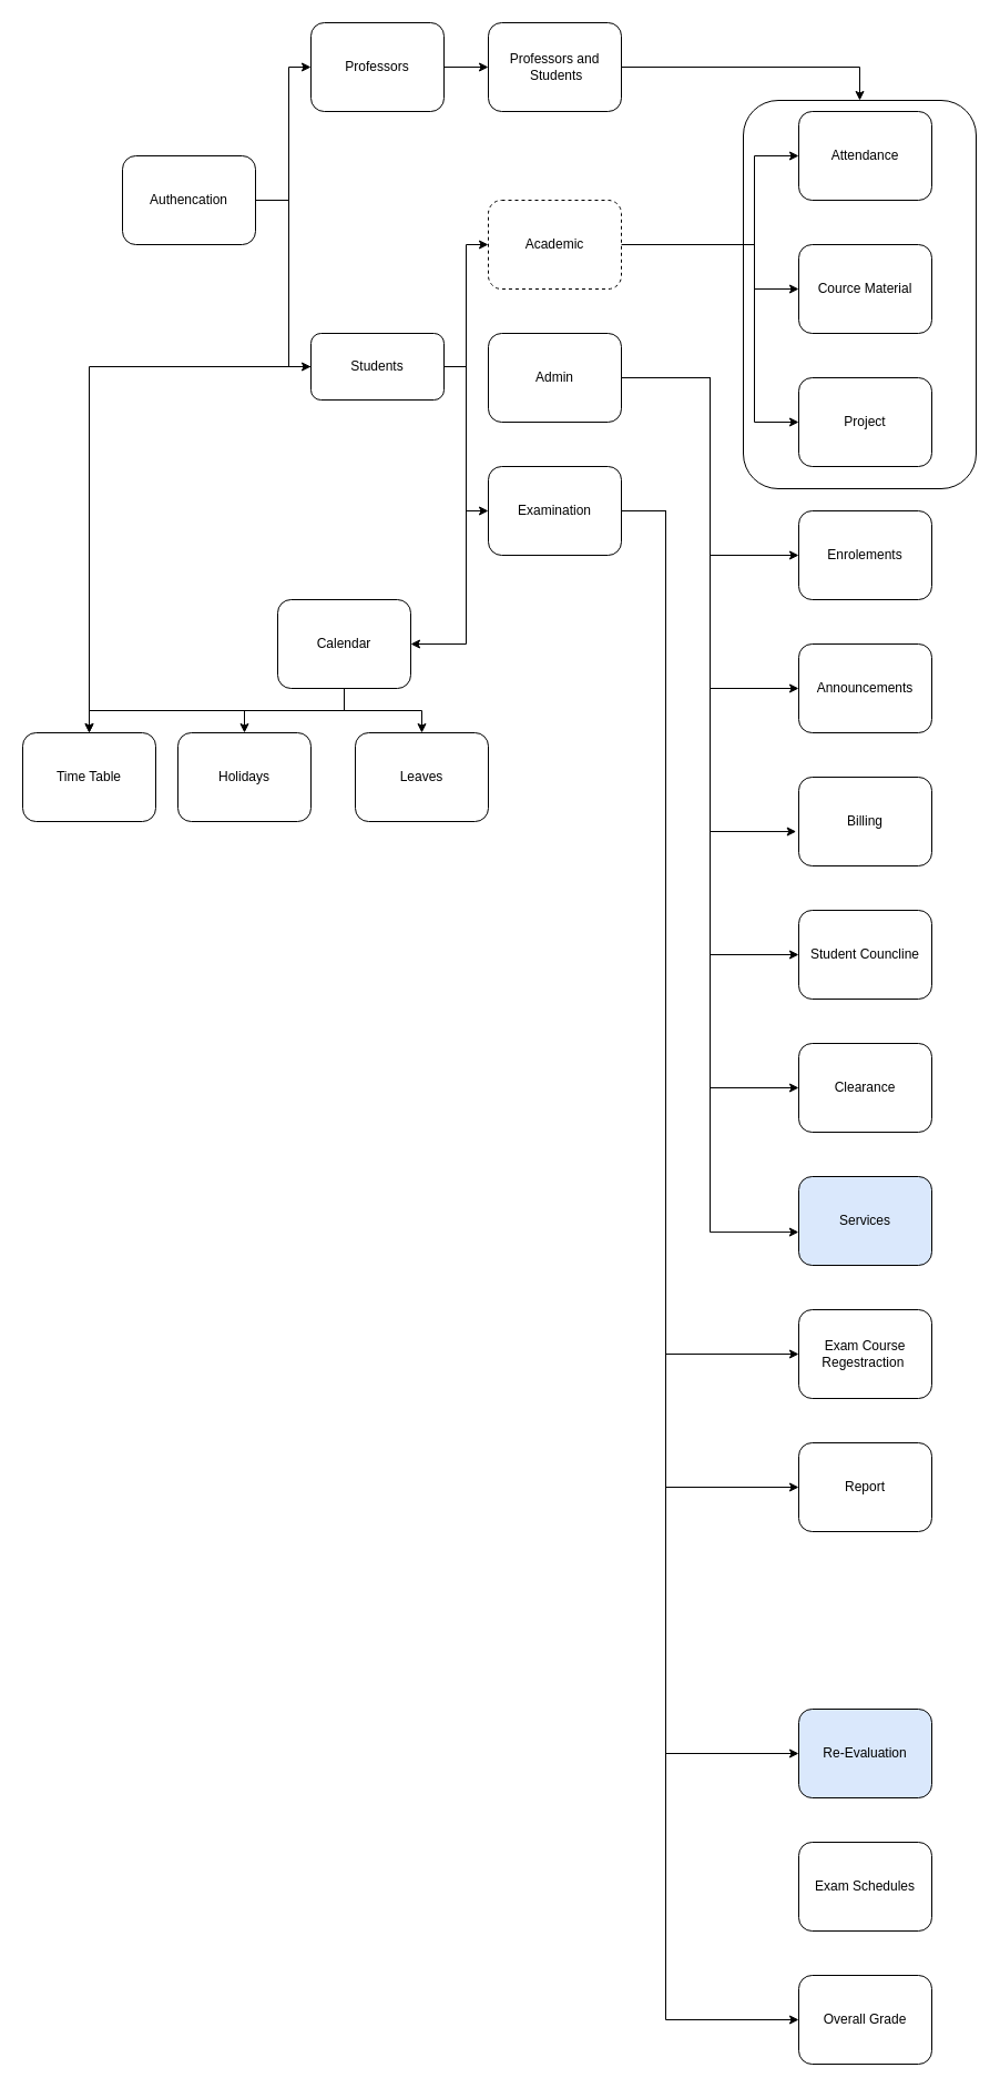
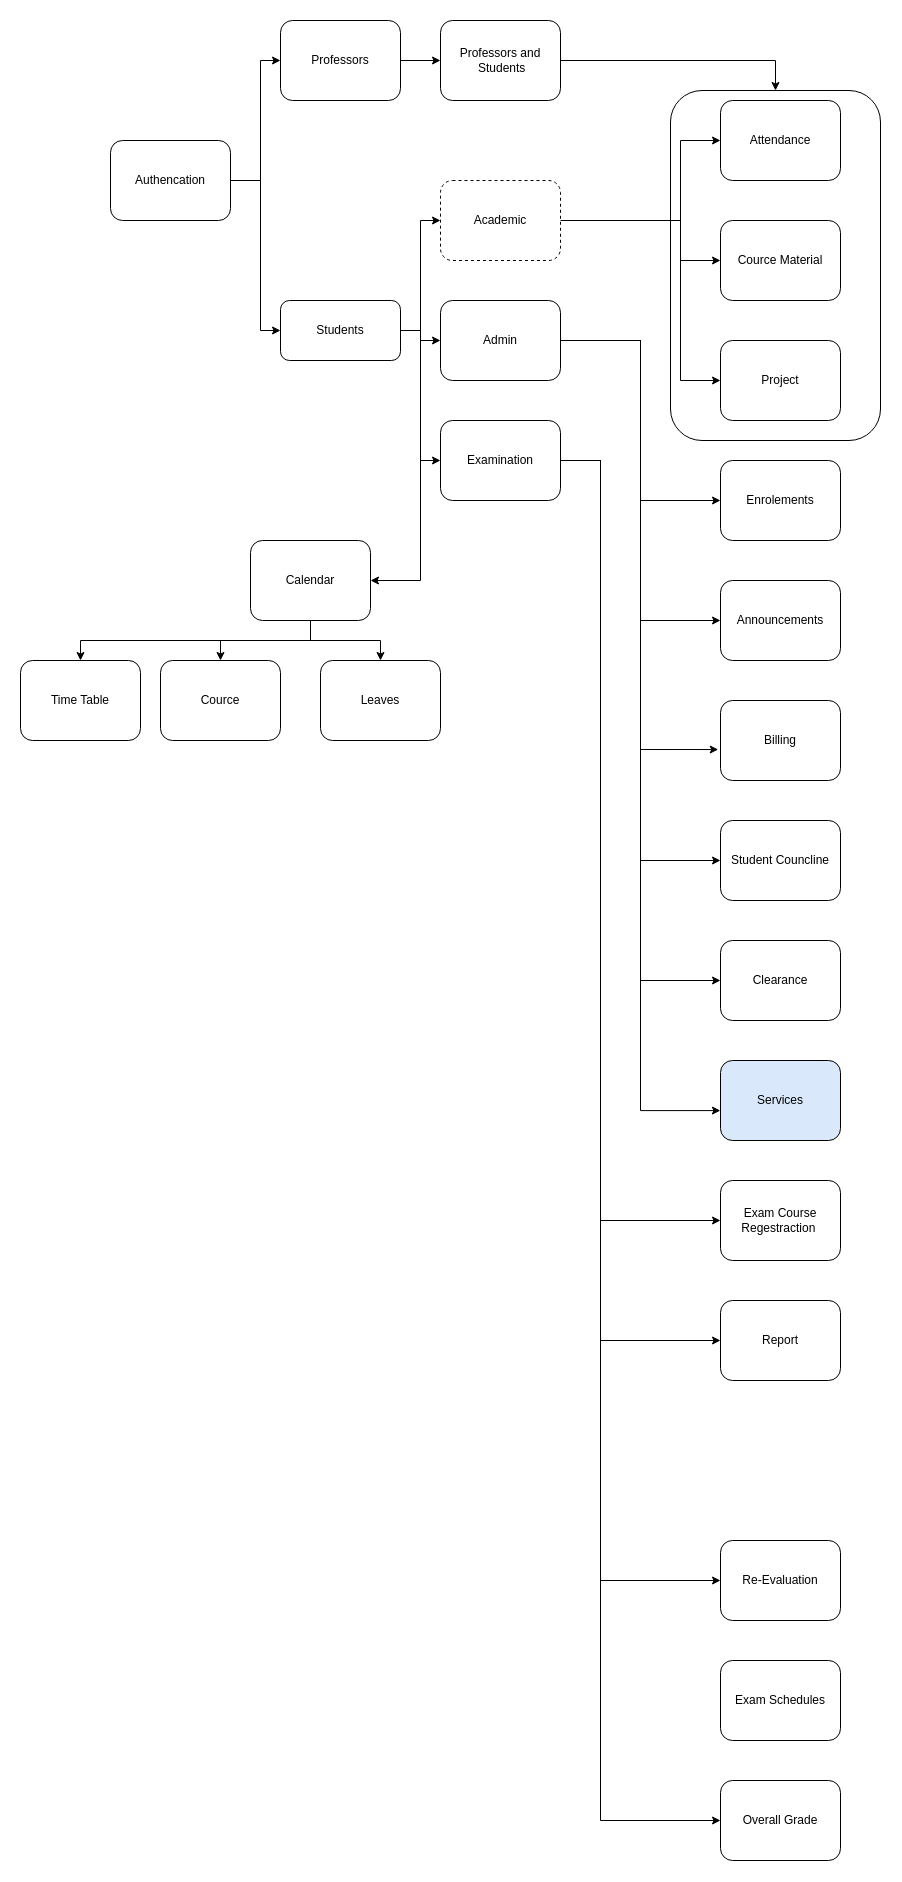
- <mxCell id="22" value="" style="edgeStyle=orthogonalEdgeStyle;rounded=0;orthogonalLoop=1;jettySize=auto;html=1;" edge="1" parent="1" source="25" target="47"><mxGeometry relative="1" as="geometry" /></mxCell>
+ <mxCell id="22" value="" style="edgeStyle=orthogonalEdgeStyle;rounded=0;orthogonalLoop=1;jettySize=auto;html=1;" edge="1" parent="1" source="25" target="34"><mxGeometry relative="1" as="geometry" /></mxCell>
- <mxCell id="48" value="Holidays" style="rounded=1;whiteSpace=wrap;html=1;" vertex="1" parent="1"><mxGeometry x="160" y="660" width="120" height="80" as="geometry" /></mxCell>
+ <mxCell id="48" value="Cource" style="rounded=1;whiteSpace=wrap;html=1;" vertex="1" parent="1"><mxGeometry x="160" y="660" width="120" height="80" as="geometry" /></mxCell>
- <mxCell id="14" value="Re-Evaluation" style="whiteSpace=wrap;html=1;rounded=1;fillColor=#dae8fc;" vertex="1" parent="1"><mxGeometry x="720" y="1540" width="120" height="80" as="geometry" /></mxCell>
+ <mxCell id="14" value="Re-Evaluation" style="whiteSpace=wrap;html=1;rounded=1;" vertex="1" parent="1"><mxGeometry x="720" y="1540" width="120" height="80" as="geometry" /></mxCell>
